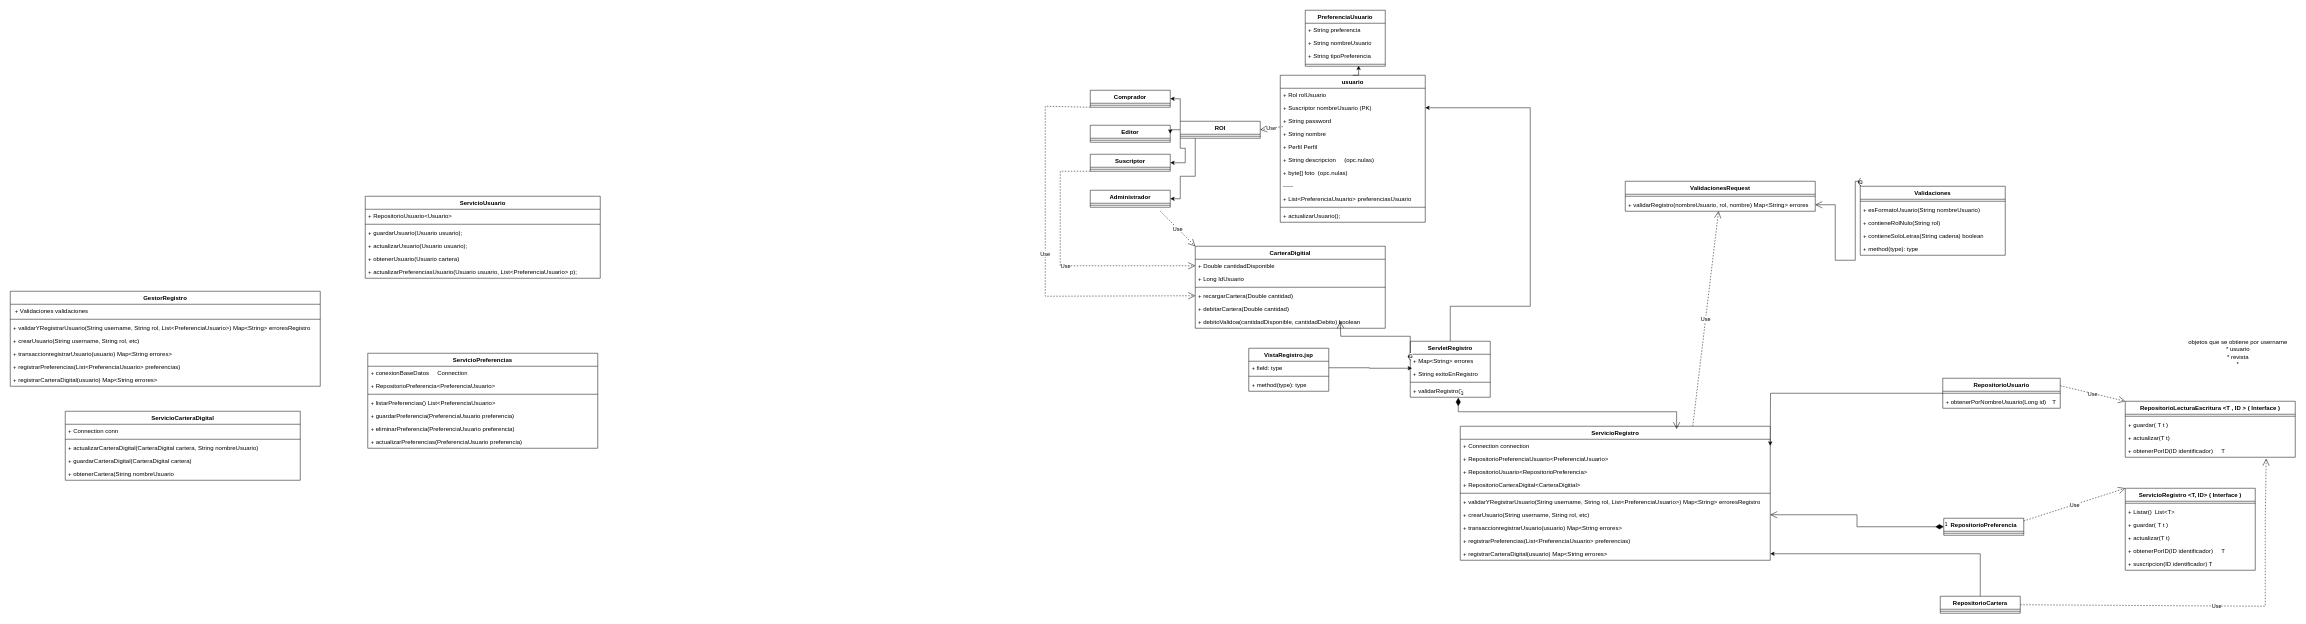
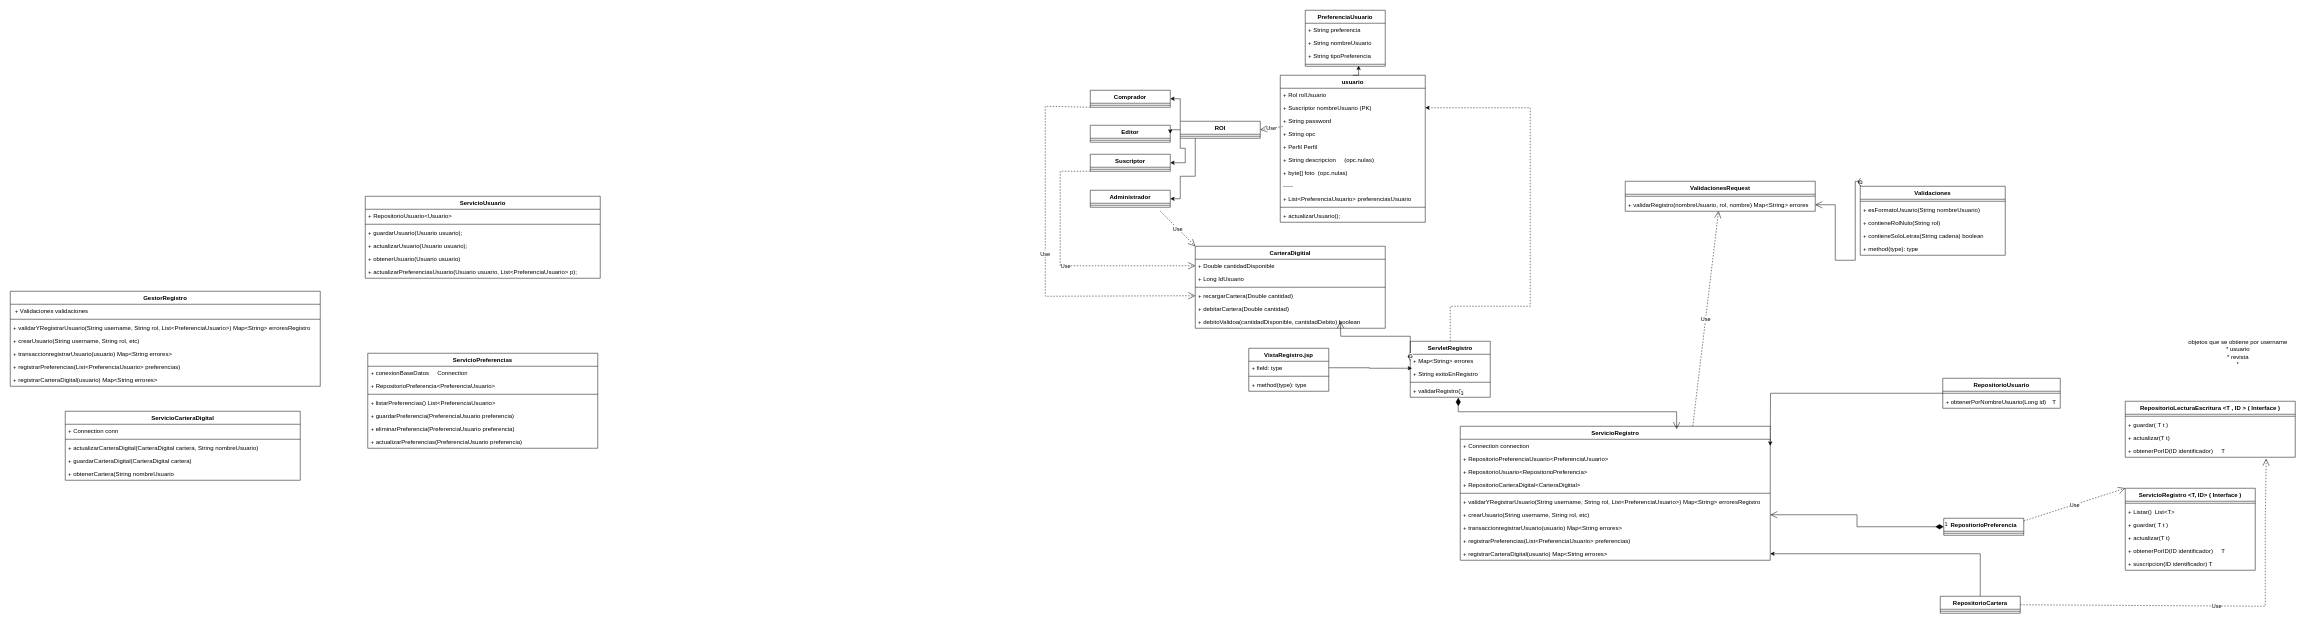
- <mxCell id="6" value="+ String nombre" style="text;strokeColor=none;fillColor=none;align=left;verticalAlign=top;spacingLeft=4;spacingRight=4;overflow=hidden;rotatable=0;points=[[0,0.5],[1,0.5]];portConstraint=eastwest;whiteSpace=wrap;html=1;" parent="2" vertex="1"><mxGeometry y="104" width="290" height="26" as="geometry" /></mxCell>
+ <mxCell id="6" value="+ String opc" style="text;strokeColor=none;fillColor=none;align=left;verticalAlign=top;spacingLeft=4;spacingRight=4;overflow=hidden;rotatable=0;points=[[0,0.5],[1,0.5]];portConstraint=eastwest;whiteSpace=wrap;html=1;" parent="2" vertex="1"><mxGeometry y="104" width="290" height="26" as="geometry" /></mxCell>
- <mxCell id="37" style="edgeStyle=orthogonalEdgeStyle;rounded=0;orthogonalLoop=1;jettySize=auto;html=1;entryX=1;entryY=0.5;entryDx=0;entryDy=0;" parent="1" source="38" target="4" edge="1"><mxGeometry relative="1" as="geometry"><Array as="points"><mxPoint x="2900" y="612" /><mxPoint x="3060" y="612" /><mxPoint x="3060" y="215" /></Array></mxGeometry></mxCell>
+ <mxCell id="37" style="edgeStyle=orthogonalEdgeStyle;rounded=0;orthogonalLoop=1;jettySize=auto;html=1;entryX=1;entryY=0.5;entryDx=0;entryDy=0;dashed=1;" parent="1" source="38" target="4" edge="1"><mxGeometry relative="1" as="geometry"><Array as="points"><mxPoint x="2900" y="612" /><mxPoint x="3060" y="612" /><mxPoint x="3060" y="215" /></Array></mxGeometry></mxCell>
- <mxCell id="110" value="+ obtenerUsuario(Usuario cartera)" style="text;strokeColor=none;fillColor=none;align=left;verticalAlign=top;spacingLeft=4;spacingRight=4;overflow=hidden;rotatable=0;points=[[0,0.5],[1,0.5]];portConstraint=eastwest;whiteSpace=wrap;html=1;" parent="105" vertex="1"><mxGeometry y="112" width="470" height="26" as="geometry" /></mxCell>
+ <mxCell id="110" value="+ obtenerUsuario(Usuario usuario)" style="text;strokeColor=none;fillColor=none;align=left;verticalAlign=top;spacingLeft=4;spacingRight=4;overflow=hidden;rotatable=0;points=[[0,0.5],[1,0.5]];portConstraint=eastwest;whiteSpace=wrap;html=1;" parent="105" vertex="1"><mxGeometry y="112" width="470" height="26" as="geometry" /></mxCell>
- <mxCell id="82" value="Use" style="endArrow=open;endSize=12;dashed=1;html=1;rounded=0;exitX=1;exitY=0.25;exitDx=0;exitDy=0;entryX=0;entryY=0;entryDx=0;entryDy=0;" parent="1" source="28" target="22" edge="1"><mxGeometry width="160" relative="1" as="geometry"><mxPoint x="4150" y="896" as="sourcePoint" /><mxPoint x="4310" y="896" as="targetPoint" /></mxGeometry></mxCell>
